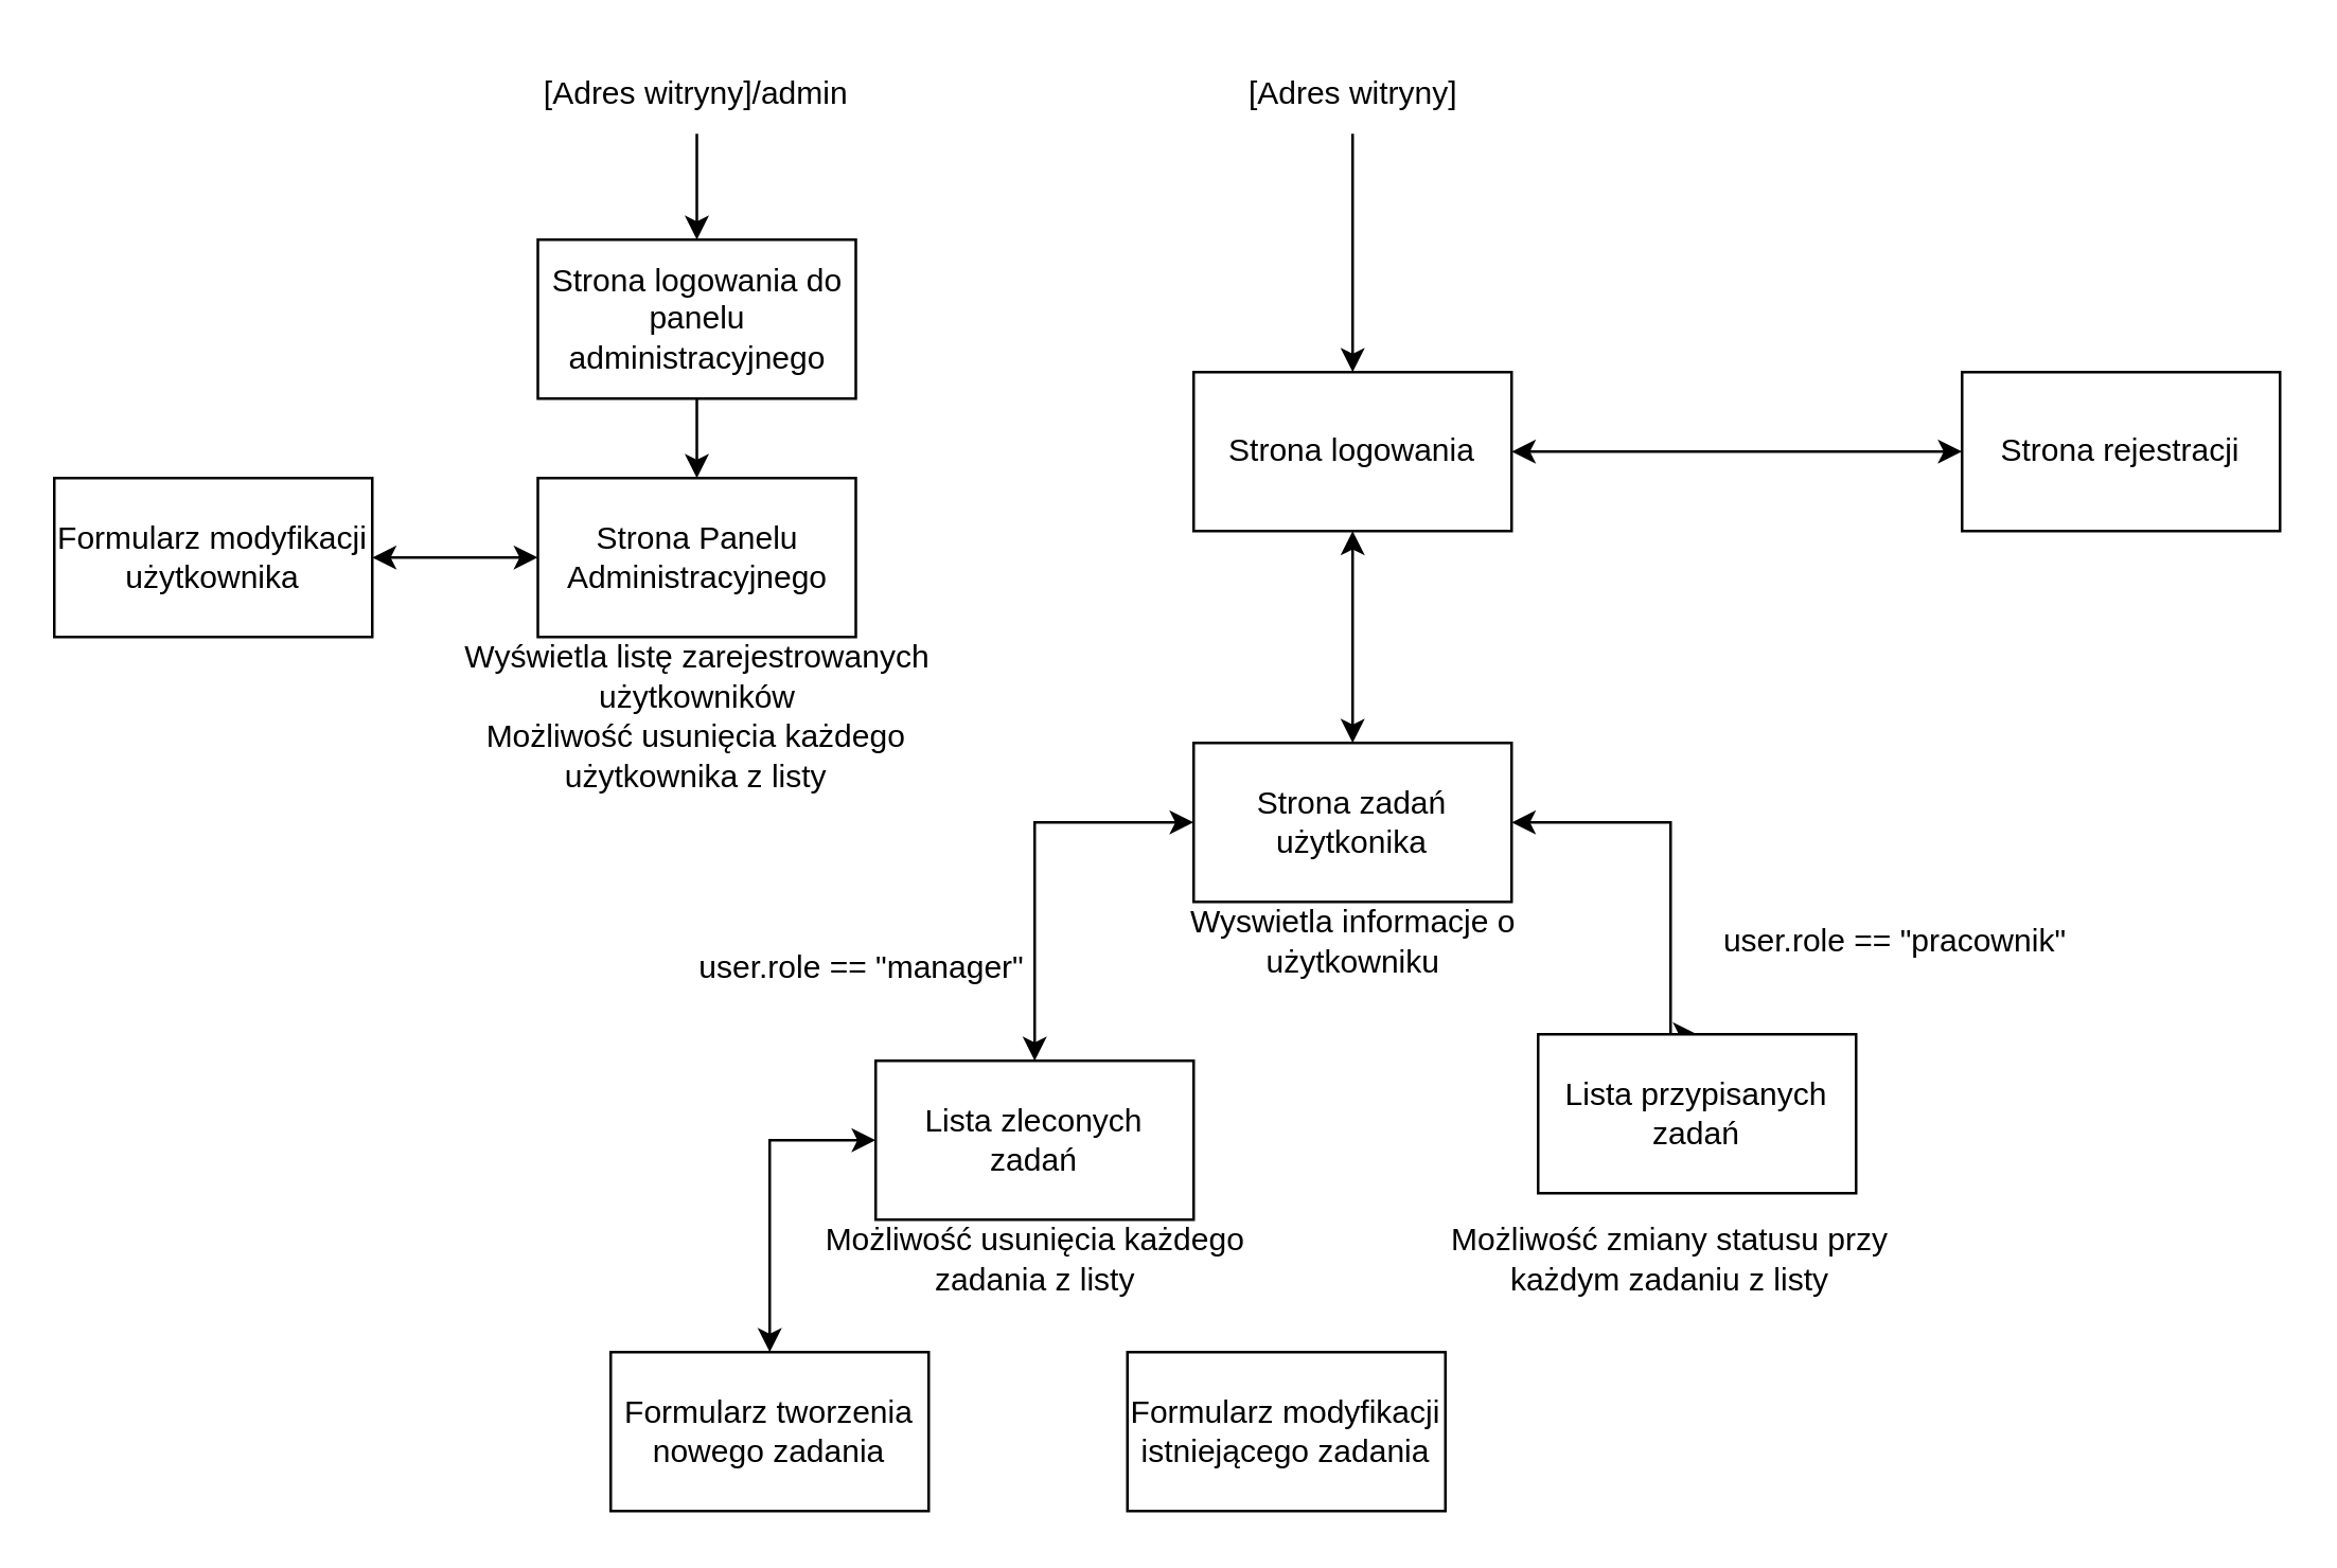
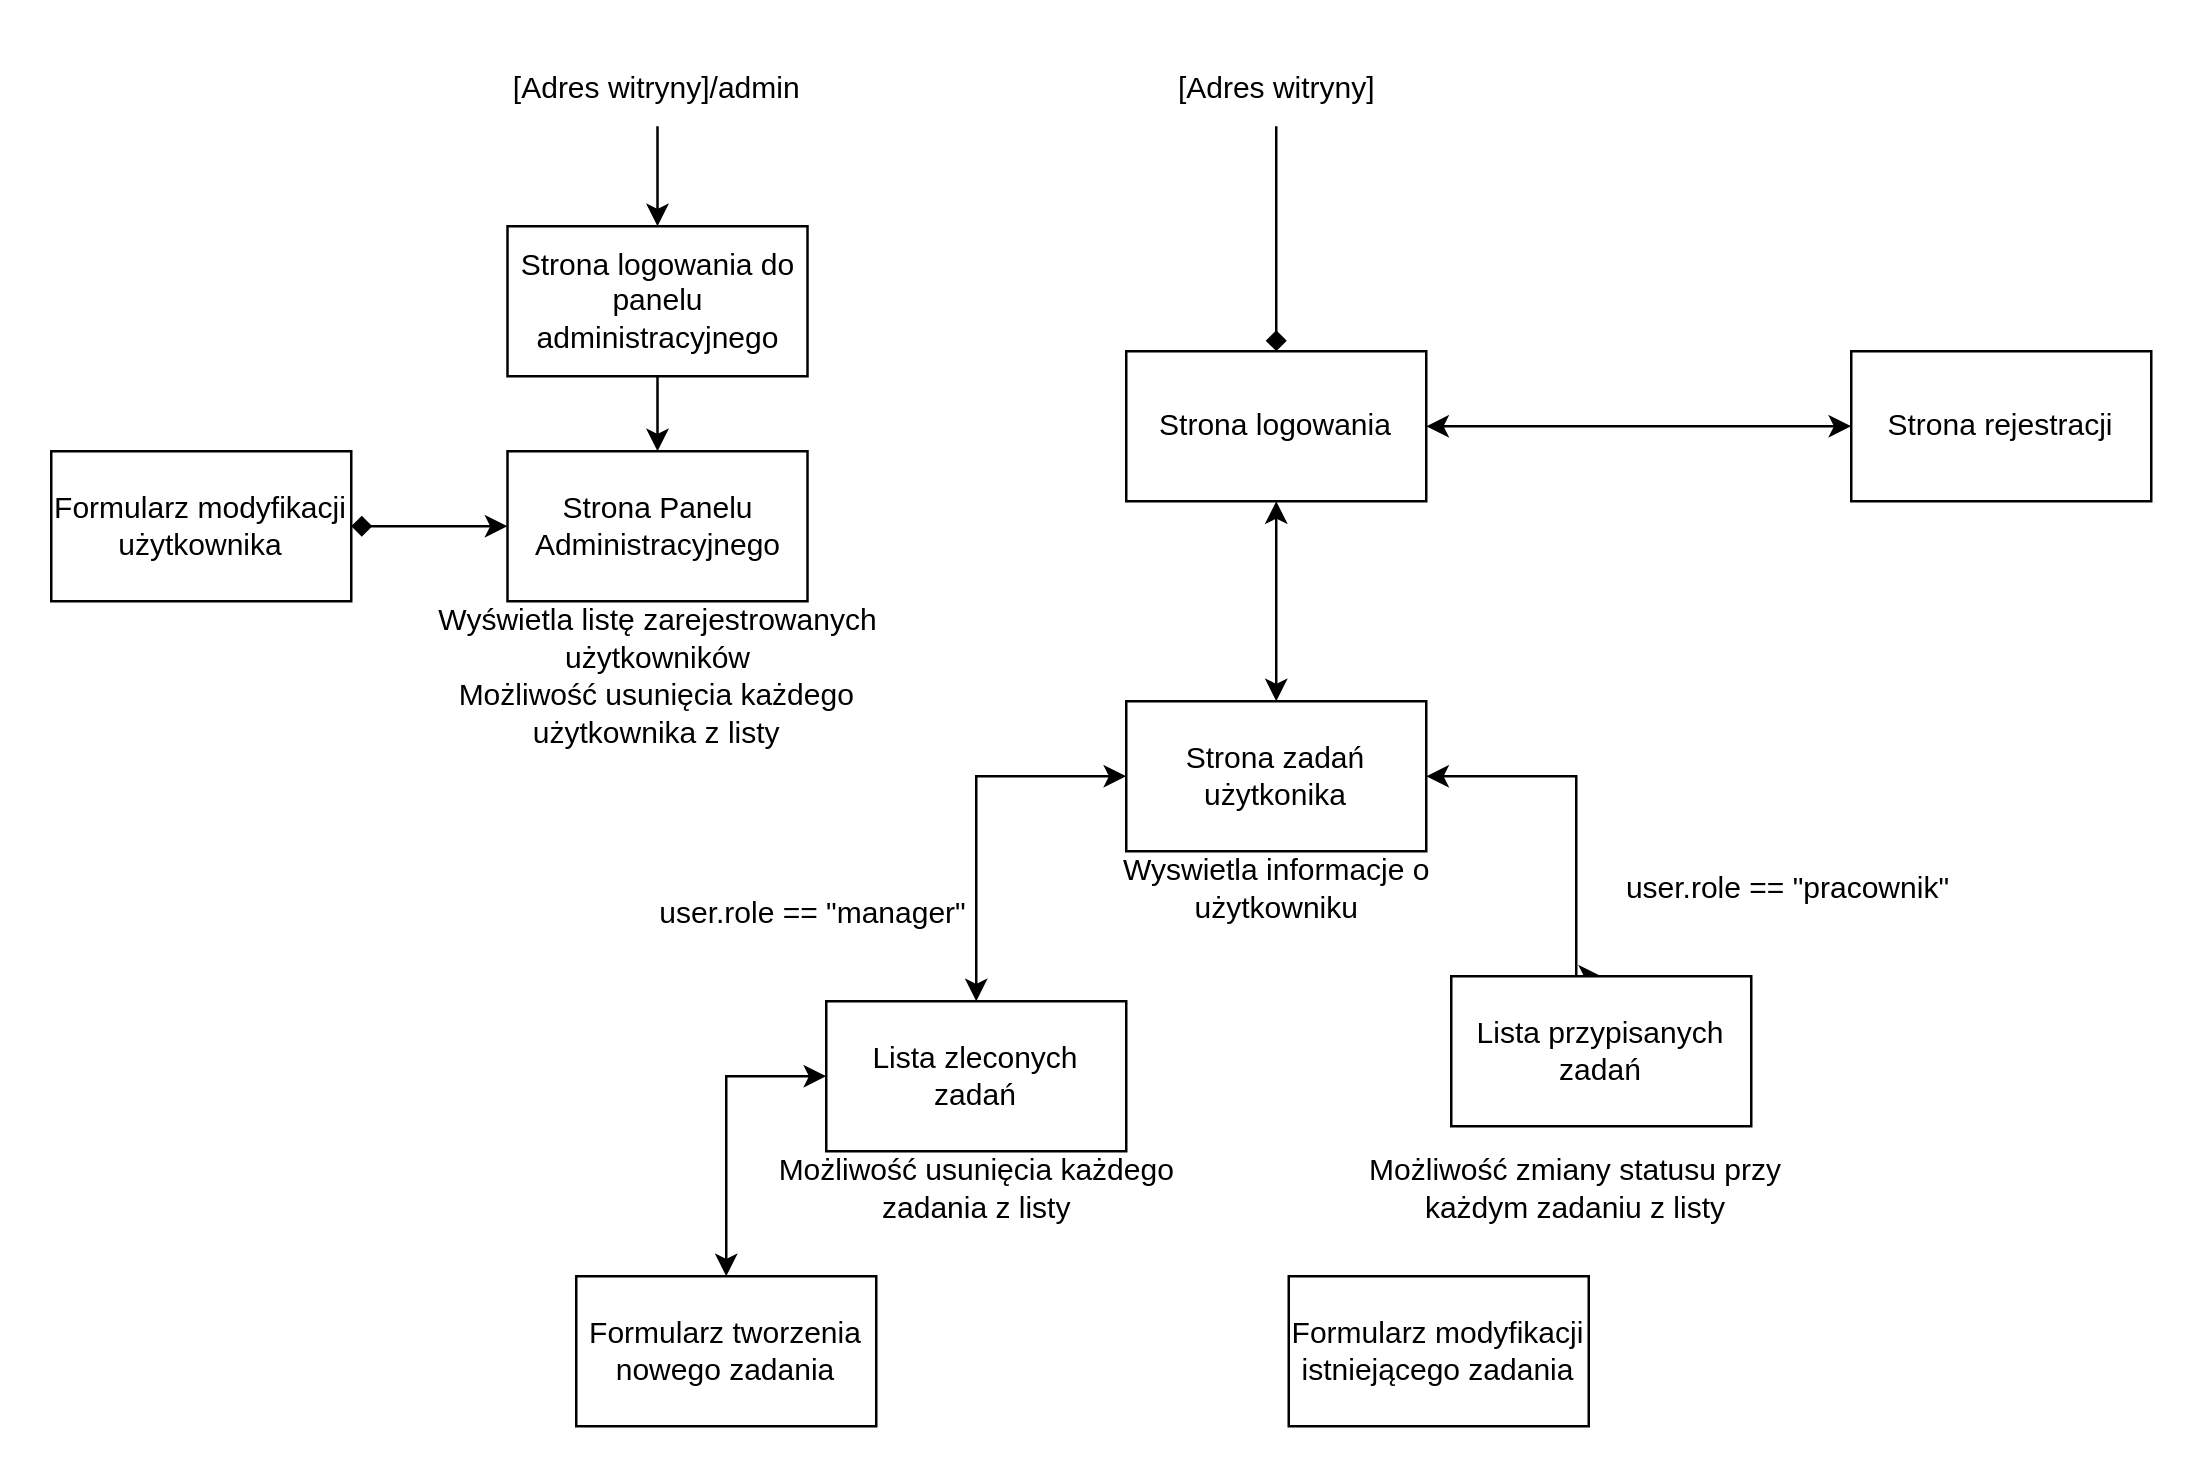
- <mxCell id="4" style="edgeStyle=orthogonalEdgeStyle;rounded=0;orthogonalLoop=1;jettySize=auto;html=1;entryX=0.5;entryY=0;entryDx=0;entryDy=0;" edge="1" parent="1" source="5" target="3"><mxGeometry relative="1" as="geometry" /></mxCell>
+ <mxCell id="4" style="edgeStyle=orthogonalEdgeStyle;rounded=0;orthogonalLoop=1;jettySize=auto;html=1;entryX=0.5;entryY=0;entryDx=0;entryDy=0;endArrow=diamond;" edge="1" parent="1" source="5" target="3"><mxGeometry relative="1" as="geometry" /></mxCell>
- <mxCell id="8" style="edgeStyle=orthogonalEdgeStyle;rounded=0;orthogonalLoop=1;jettySize=auto;html=1;entryX=1;entryY=0.5;entryDx=0;entryDy=0;startArrow=classic;startFill=1;" edge="1" parent="1" source="9" target="27"><mxGeometry relative="1" as="geometry" /></mxCell>
+ <mxCell id="8" style="edgeStyle=orthogonalEdgeStyle;rounded=0;orthogonalLoop=1;jettySize=auto;html=1;entryX=1;entryY=0.5;entryDx=0;entryDy=0;startArrow=classic;startFill=1;endArrow=diamond;" edge="1" parent="1" source="9" target="27"><mxGeometry relative="1" as="geometry" /></mxCell>
- <mxCell id="22" value="Formularz modyfikacji istniejącego zadania" style="rounded=0;whiteSpace=wrap;html=1;" vertex="1" parent="1"><mxGeometry x="425" y="510" width="120" height="60" as="geometry" /></mxCell>
+ <mxCell id="22" value="Formularz modyfikacji istniejącego zadania" style="rounded=0;whiteSpace=wrap;html=1;" vertex="1" parent="1"><mxGeometry x="515" y="510" width="120" height="60" as="geometry" /></mxCell>
